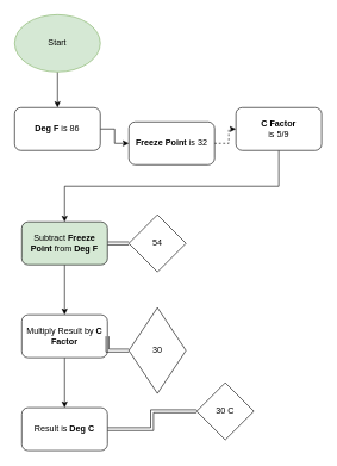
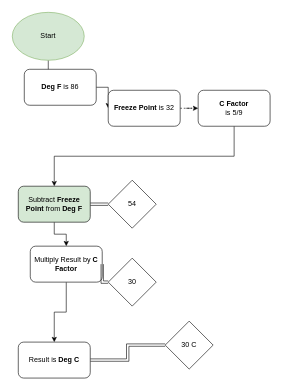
- <mxCell id="5" value="&lt;b&gt;Deg F &lt;/b&gt;is 86" style="rounded=1;whiteSpace=wrap;html=1;" vertex="1" parent="1"><mxGeometry x="20" y="150" width="120" height="60" as="geometry" /></mxCell>
+ <mxCell id="5" value="&lt;b&gt;Deg F &lt;/b&gt;is 86" style="rounded=1;whiteSpace=wrap;html=1;" vertex="1" parent="1"><mxGeometry x="40" y="115" width="120" height="60" as="geometry" /></mxCell>
- <mxCell id="10" value="&lt;b&gt;Freeze Point &lt;/b&gt;is 32" style="rounded=1;whiteSpace=wrap;html=1;" vertex="1" parent="1"><mxGeometry x="180" y="170" width="120" height="60" as="geometry" /></mxCell>
+ <mxCell id="10" value="&lt;b&gt;Freeze Point &lt;/b&gt;is 32" style="rounded=1;whiteSpace=wrap;html=1;" vertex="1" parent="1"><mxGeometry x="180" y="150" width="120" height="60" as="geometry" /></mxCell>
- <mxCell id="15" value="Multiply Result by &lt;b&gt;C Factor&lt;/b&gt;" style="rounded=1;whiteSpace=wrap;html=1;" vertex="1" parent="1"><mxGeometry x="30" y="440" width="120" height="60" as="geometry" /></mxCell>
+ <mxCell id="15" value="Multiply Result by &lt;b&gt;C Factor&lt;/b&gt;" style="rounded=1;whiteSpace=wrap;html=1;" vertex="1" parent="1"><mxGeometry x="50" y="410" width="120" height="60" as="geometry" /></mxCell>
- <mxCell id="17" value="30" style="rhombus;whiteSpace=wrap;html=1;" vertex="1" parent="1"><mxGeometry x="180" y="430" width="80" height="120" as="geometry" /></mxCell>
+ <mxCell id="17" value="30" style="rhombus;whiteSpace=wrap;html=1;" vertex="1" parent="1"><mxGeometry x="180" y="430" width="80" height="80" as="geometry" /></mxCell>
